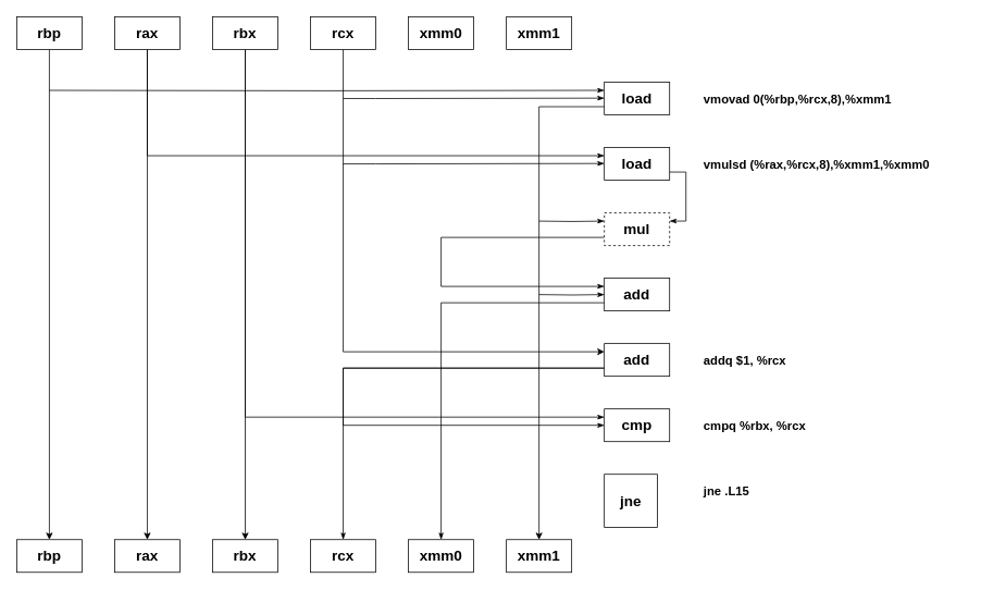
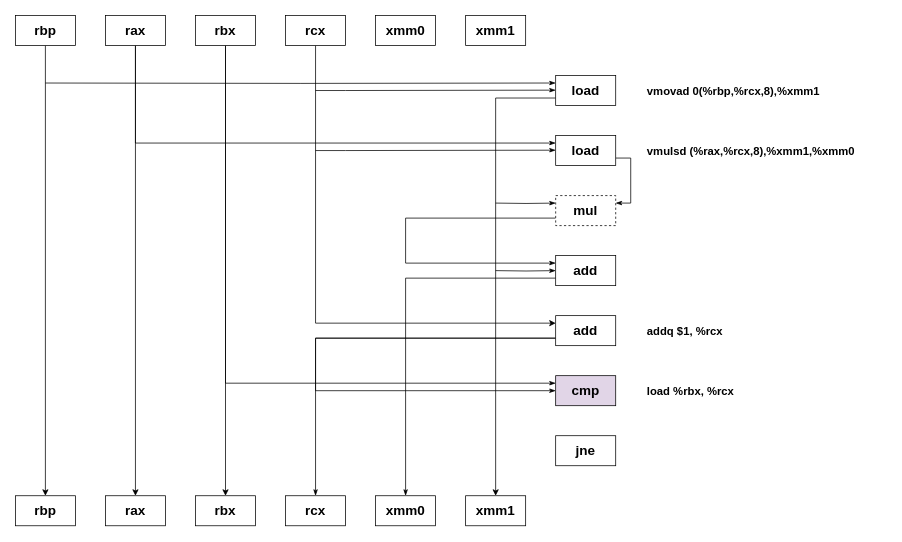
- <mxCell id="39" value="&lt;h2&gt;cmp&lt;/h2&gt;" style="rounded=0;whiteSpace=wrap;html=1;" vertex="1" parent="1"><mxGeometry x="740" y="500" width="80" height="40" as="geometry" /></mxCell>
+ <mxCell id="39" value="&lt;h2&gt;cmp&lt;/h2&gt;" style="rounded=0;whiteSpace=wrap;html=1;fillColor=#e1d5e7;" vertex="1" parent="1"><mxGeometry x="740" y="500" width="80" height="40" as="geometry" /></mxCell>
- <mxCell id="40" value="&lt;h3&gt;&lt;font style=&quot;font-size: 15px&quot;&gt;cmpq %rbx, %rcx&lt;/font&gt;&lt;/h3&gt;" style="text;html=1;strokeColor=none;fillColor=none;align=left;verticalAlign=middle;whiteSpace=wrap;rounded=0;" vertex="1" parent="1"><mxGeometry x="860" y="500" width="320" height="40" as="geometry" /></mxCell>
+ <mxCell id="40" value="&lt;h3&gt;&lt;font style=&quot;font-size: 15px&quot;&gt;load %rbx, %rcx&lt;/font&gt;&lt;/h3&gt;" style="text;html=1;strokeColor=none;fillColor=none;align=left;verticalAlign=middle;whiteSpace=wrap;rounded=0;" vertex="1" parent="1"><mxGeometry x="860" y="500" width="320" height="40" as="geometry" /></mxCell>
- <mxCell id="42" value="&lt;h3&gt;&lt;font style=&quot;font-size: 15px&quot;&gt;jne .L15&lt;/font&gt;&lt;/h3&gt;" style="text;html=1;strokeColor=none;fillColor=none;align=left;verticalAlign=middle;whiteSpace=wrap;rounded=0;" vertex="1" parent="1"><mxGeometry x="860" y="580" width="320" height="40" as="geometry" /></mxCell>
- <mxCell id="41" value="&lt;h2&gt;jne&lt;/h2&gt;" style="rounded=0;whiteSpace=wrap;html=1;" vertex="1" parent="1"><mxGeometry x="740" y="580" width="65" height="65" as="geometry" /></mxCell>
+ <mxCell id="41" value="&lt;h2&gt;jne&lt;/h2&gt;" style="rounded=0;whiteSpace=wrap;html=1;" vertex="1" parent="1"><mxGeometry x="740" y="580" width="80" height="40" as="geometry" /></mxCell>
